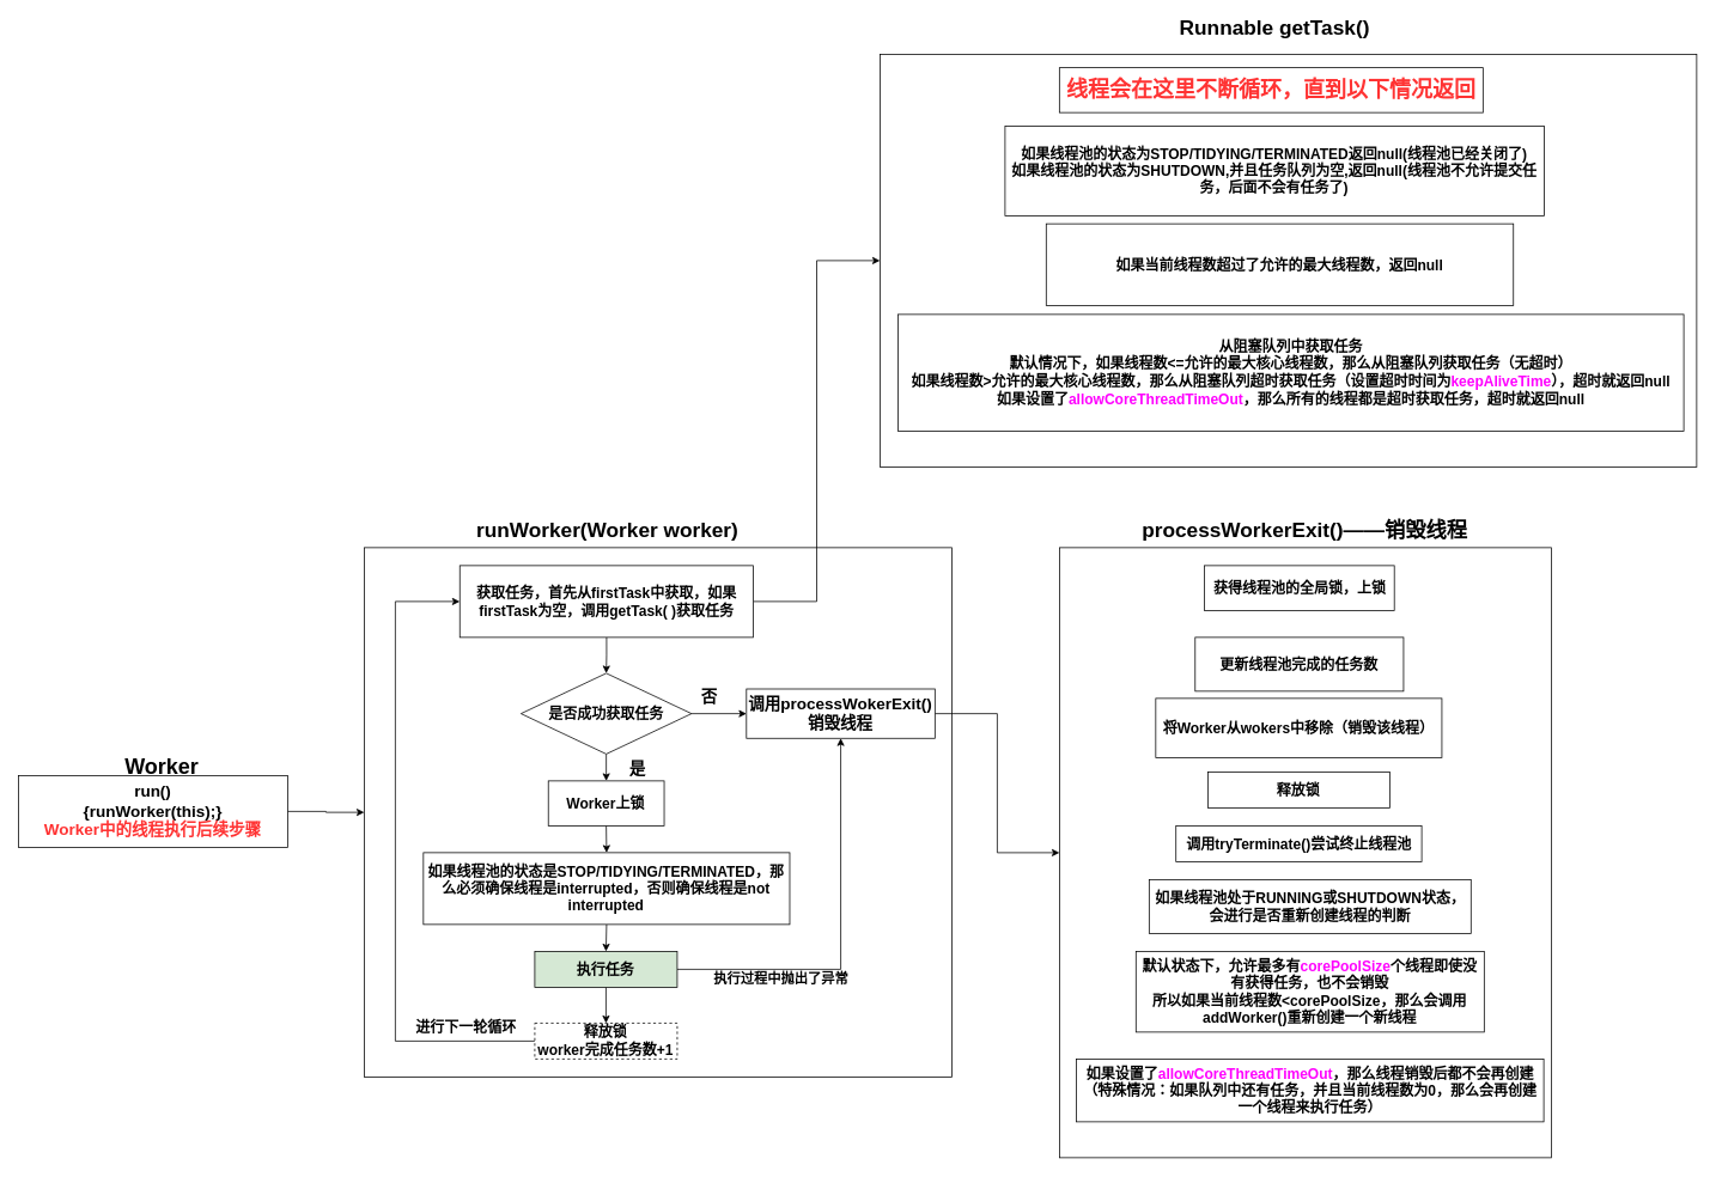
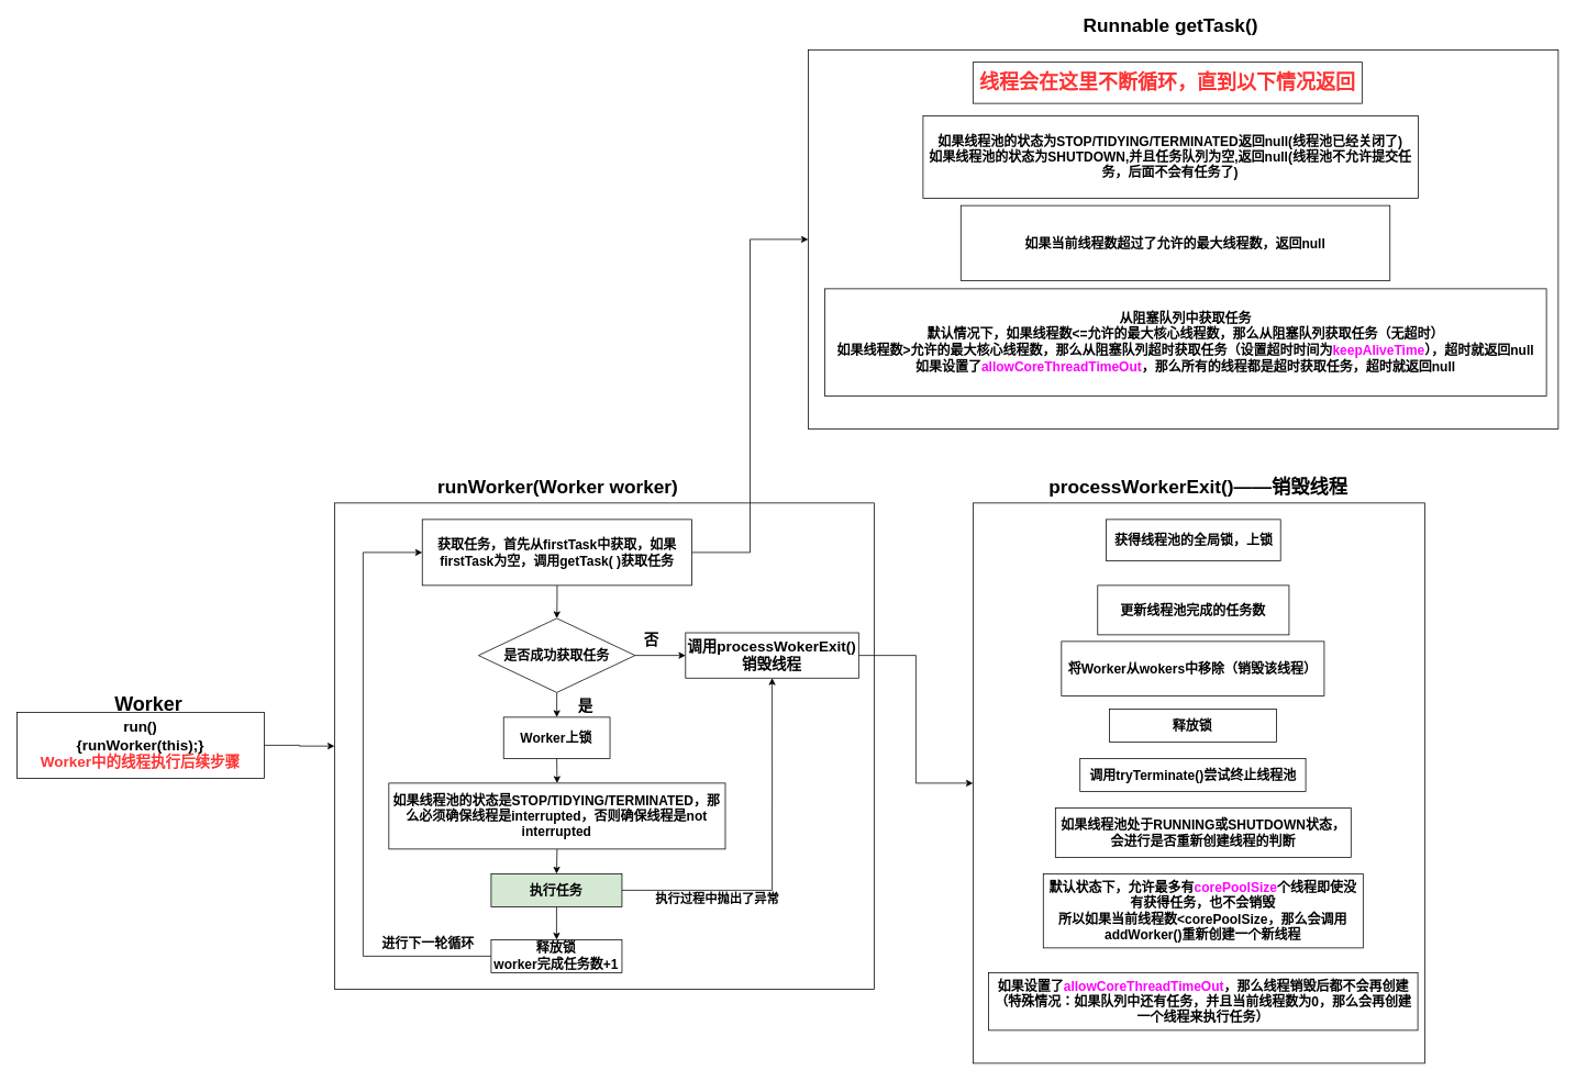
- <mxCell id="27" value="&lt;b&gt;&lt;font style=&quot;font-size: 16px&quot;&gt;释放锁&lt;br&gt;worker完成任务数+1&lt;br&gt;&lt;/font&gt;&lt;/b&gt;" style="rounded=0;whiteSpace=wrap;html=1;dashed=1;" parent="1" vertex="1"><mxGeometry x="595.38" y="1140" width="158.71" height="40" as="geometry" /></mxCell>
+ <mxCell id="27" value="&lt;b&gt;&lt;font style=&quot;font-size: 16px&quot;&gt;释放锁&lt;br&gt;worker完成任务数+1&lt;br&gt;&lt;/font&gt;&lt;/b&gt;" style="rounded=0;whiteSpace=wrap;html=1;" parent="1" vertex="1"><mxGeometry x="595.38" y="1140" width="158.71" height="40" as="geometry" /></mxCell>
